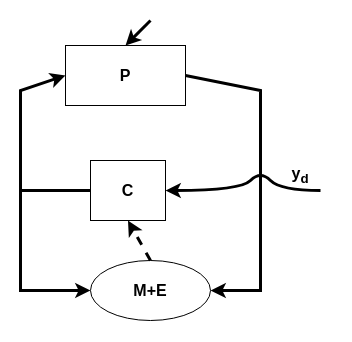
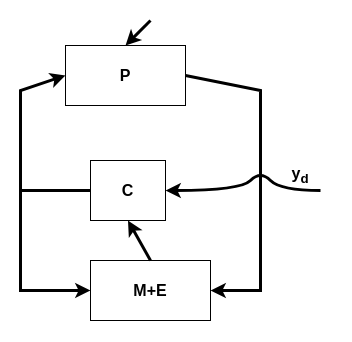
- <mxCell id="9" value="" style="endArrow=classic;html=1;rounded=0;strokeWidth=3;exitX=0.5;exitY=0;exitDx=0;exitDy=0;entryX=0.5;entryY=1;entryDx=0;entryDy=0;dashed=1;" edge="1" parent="1" source="4" target="3"><mxGeometry width="50" height="50" relative="1" as="geometry"><mxPoint x="160" y="200" as="sourcePoint" /><mxPoint x="210" y="150" as="targetPoint" /></mxGeometry></mxCell>
+ <mxCell id="9" value="" style="endArrow=classic;html=1;rounded=0;strokeWidth=3;exitX=0.5;exitY=0;exitDx=0;exitDy=0;entryX=0.5;entryY=1;entryDx=0;entryDy=0;" edge="1" parent="1" source="4" target="3"><mxGeometry width="50" height="50" relative="1" as="geometry"><mxPoint x="160" y="200" as="sourcePoint" /><mxPoint x="210" y="150" as="targetPoint" /></mxGeometry></mxCell>
- <mxCell id="4" value="&lt;b&gt;&lt;font style=&quot;font-size: 16px;&quot;&gt;M+E&lt;/font&gt;&lt;/b&gt;" style="ellipse;whiteSpace=wrap;html=1;" vertex="1" parent="1"><mxGeometry x="90" y="260" width="120" height="60" as="geometry" /></mxCell>
+ <mxCell id="4" value="&lt;b&gt;&lt;font style=&quot;font-size: 16px;&quot;&gt;M+E&lt;/font&gt;&lt;/b&gt;" style="rounded=0;whiteSpace=wrap;html=1;" vertex="1" parent="1"><mxGeometry x="90" y="260" width="120" height="60" as="geometry" /></mxCell>
